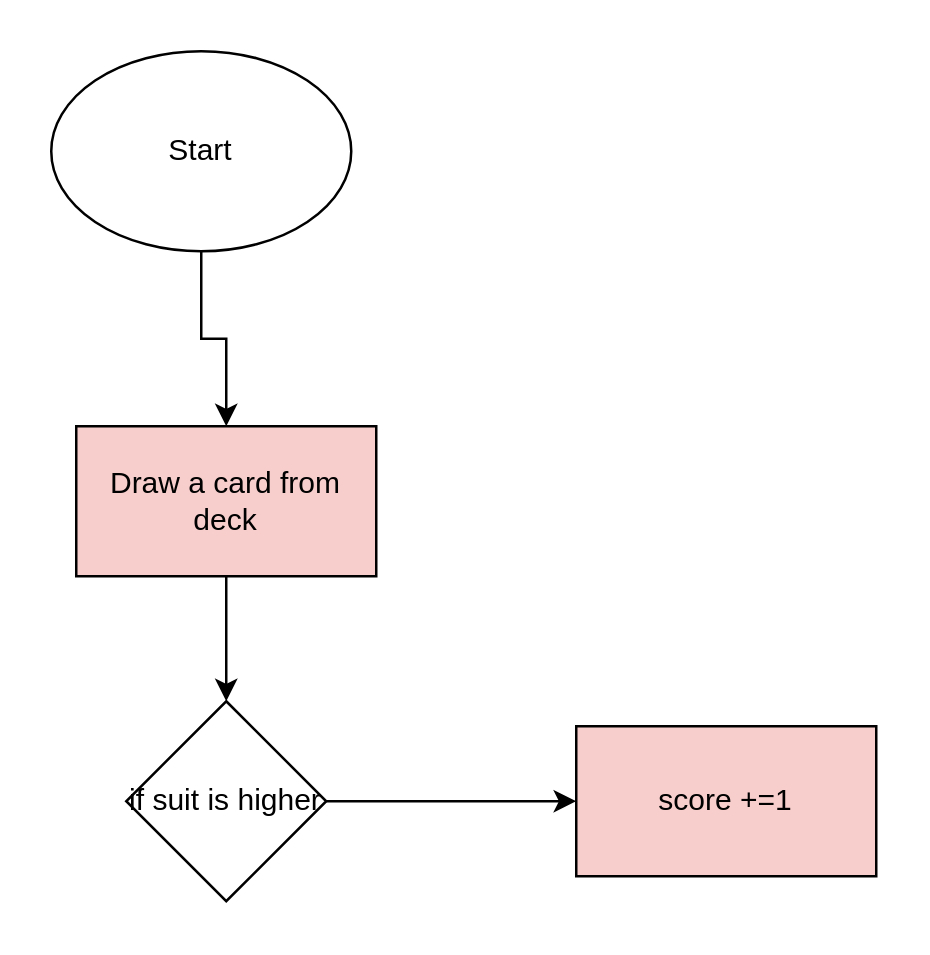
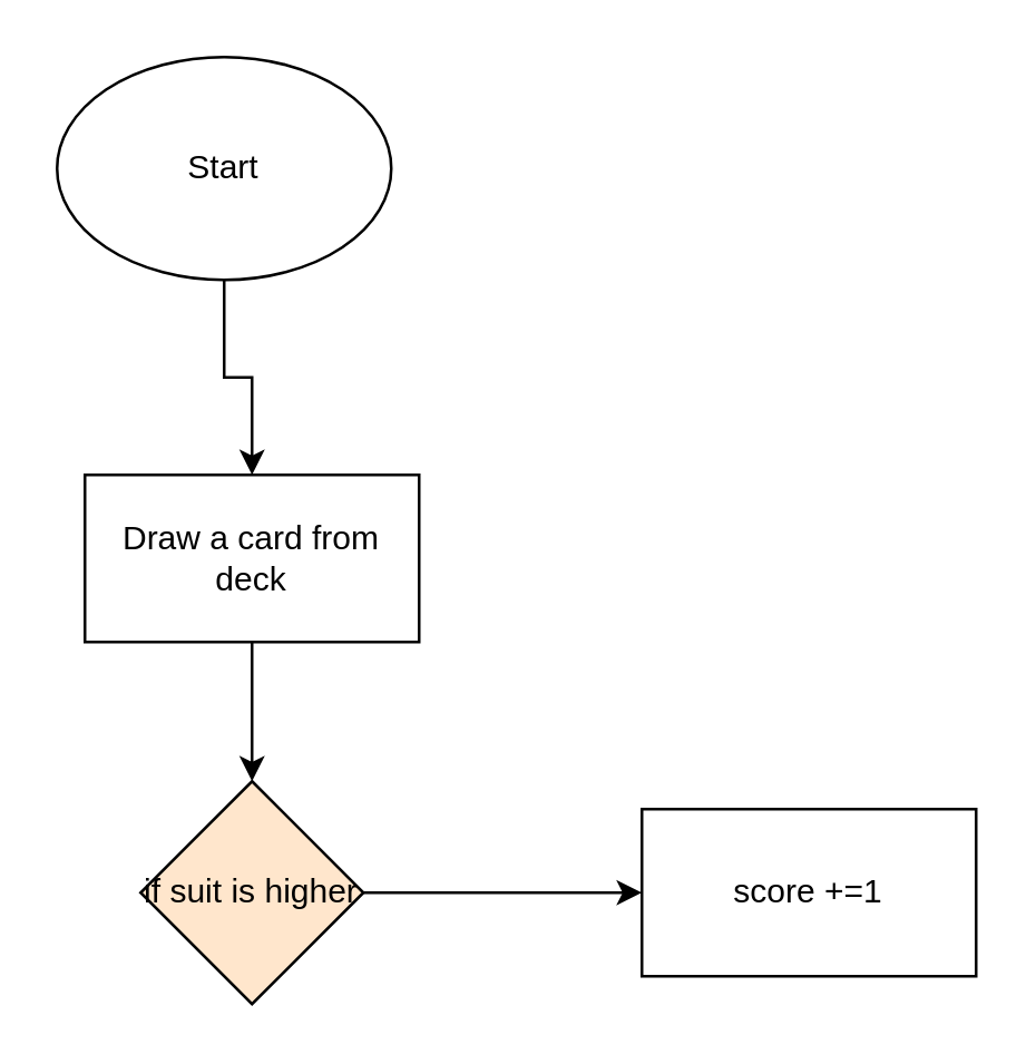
- <mxCell id="5" value="Draw a card from deck" style="whiteSpace=wrap;html=1;fillColor=#f8cecc;" vertex="1" parent="1"><mxGeometry x="30" y="170" width="120" height="60" as="geometry" /></mxCell>
+ <mxCell id="5" value="Draw a card from deck" style="whiteSpace=wrap;html=1;" vertex="1" parent="1"><mxGeometry x="30" y="170" width="120" height="60" as="geometry" /></mxCell>
- <mxCell id="7" value="if suit is higher" style="rhombus;whiteSpace=wrap;html=1;" vertex="1" parent="1"><mxGeometry x="50" y="280" width="80" height="80" as="geometry" /></mxCell>
+ <mxCell id="7" value="if suit is higher" style="rhombus;whiteSpace=wrap;html=1;fillColor=#ffe6cc;" vertex="1" parent="1"><mxGeometry x="50" y="280" width="80" height="80" as="geometry" /></mxCell>
- <mxCell id="8" value="score +=1" style="rounded=0;whiteSpace=wrap;html=1;fillColor=#f8cecc;" vertex="1" parent="1"><mxGeometry x="230" y="290" width="120" height="60" as="geometry" /></mxCell>
+ <mxCell id="8" value="score +=1" style="rounded=0;whiteSpace=wrap;html=1;" vertex="1" parent="1"><mxGeometry x="230" y="290" width="120" height="60" as="geometry" /></mxCell>
